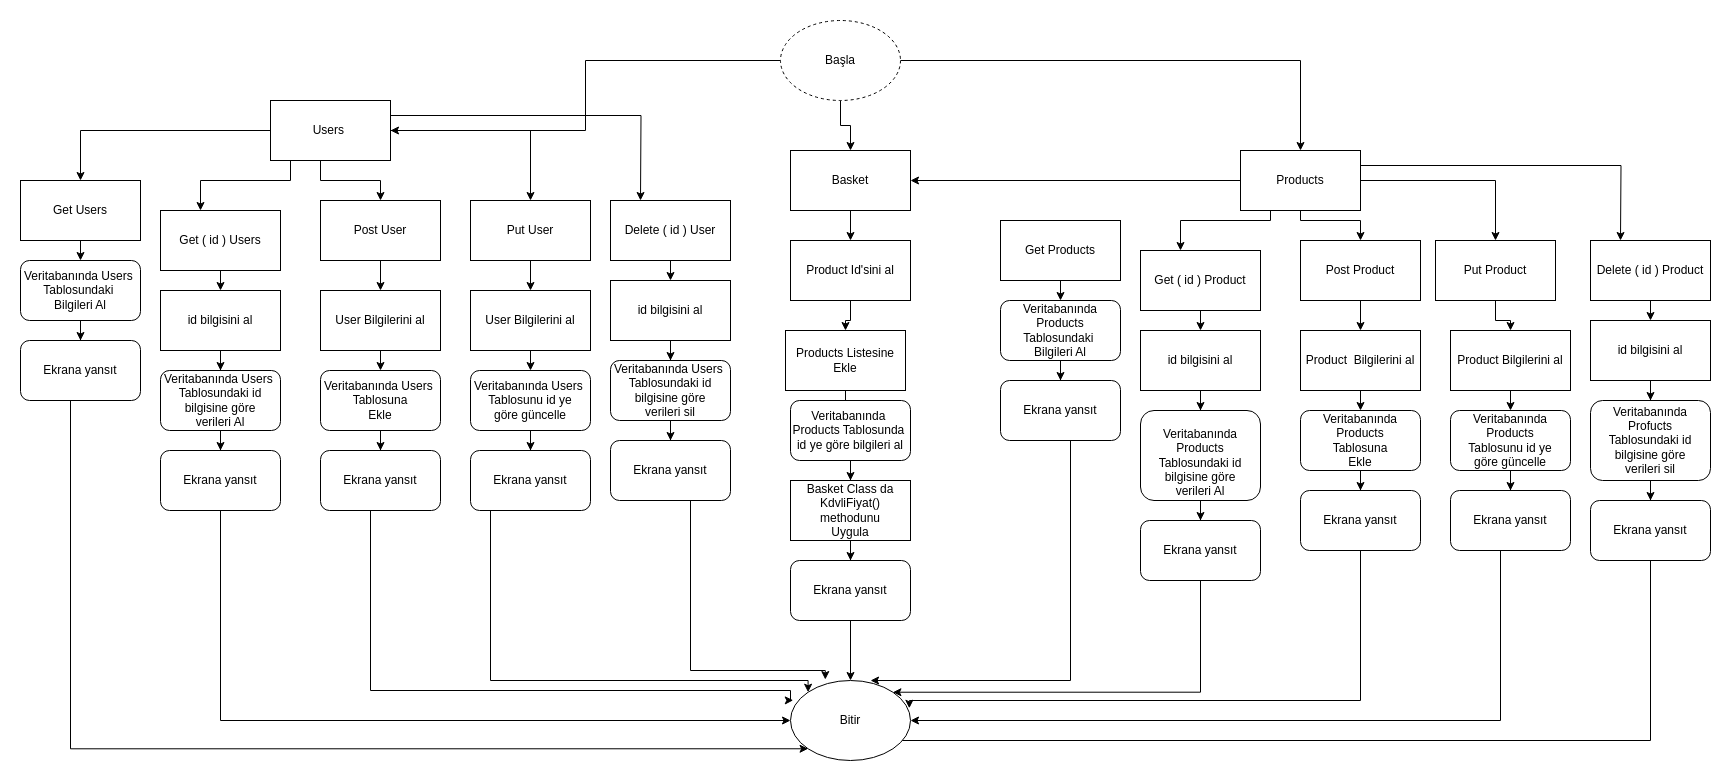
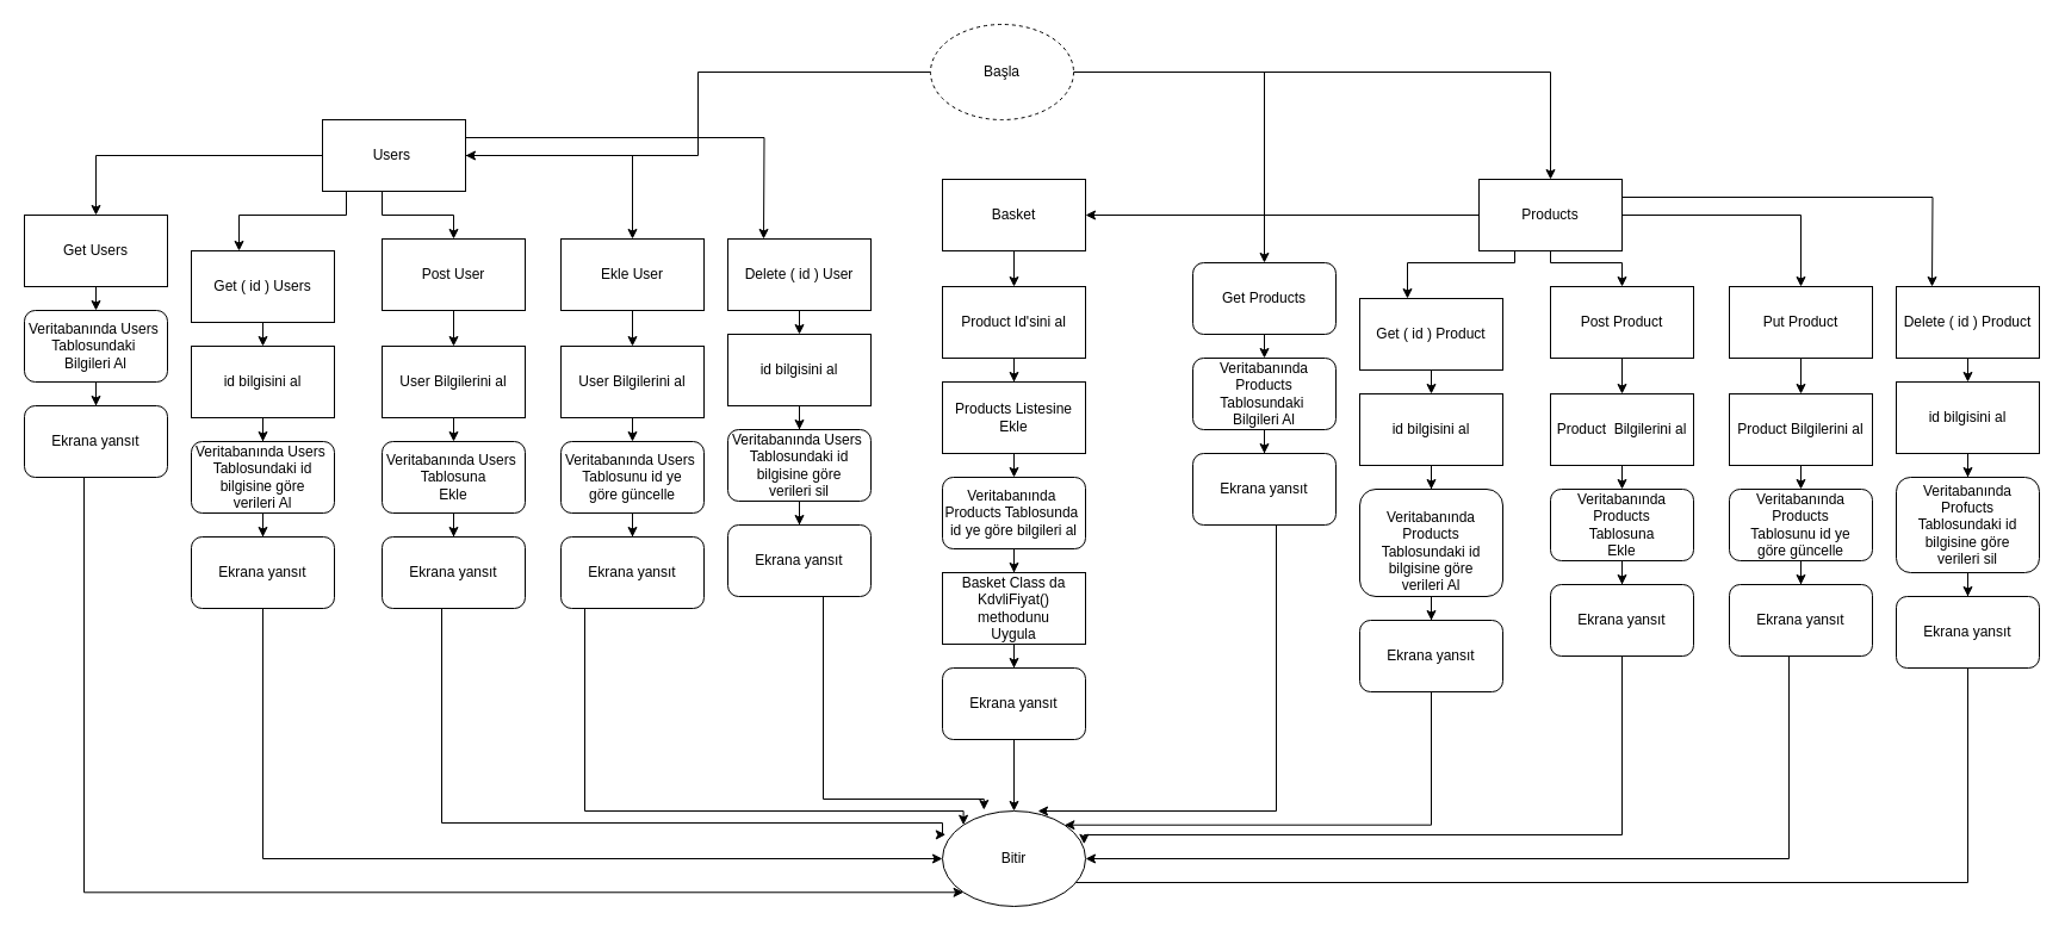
- <mxCell id="4" style="edgeStyle=orthogonalEdgeStyle;rounded=0;orthogonalLoop=1;jettySize=auto;html=1;" edge="1" parent="1" source="5" target="96"><mxGeometry relative="1" as="geometry"><mxPoint x="850" y="180" as="targetPoint" /></mxGeometry></mxCell>
+ <mxCell id="4" style="edgeStyle=orthogonalEdgeStyle;rounded=0;orthogonalLoop=1;jettySize=auto;html=1;" edge="1" parent="1" source="5" target="57"><mxGeometry relative="1" as="geometry"><mxPoint x="850" y="180" as="targetPoint" /></mxGeometry></mxCell>
- <mxCell id="35" value="Put User" style="rounded=0;whiteSpace=wrap;html=1;" vertex="1" parent="1"><mxGeometry x="470" y="200" width="120" height="60" as="geometry" /></mxCell>
+ <mxCell id="35" value="Ekle User" style="rounded=0;whiteSpace=wrap;html=1;" vertex="1" parent="1"><mxGeometry x="470" y="200" width="120" height="60" as="geometry" /></mxCell>
- <mxCell id="57" value="Get Products" style="rounded=0;whiteSpace=wrap;html=1;" vertex="1" parent="1"><mxGeometry x="1000" y="220" width="120" height="60" as="geometry" /></mxCell>
+ <mxCell id="57" value="Get Products" style="whiteSpace=wrap;html=1;rounded=1;" vertex="1" parent="1"><mxGeometry x="1000" y="220" width="120" height="60" as="geometry" /></mxCell>
- <mxCell id="79" value="Put Product" style="rounded=0;whiteSpace=wrap;html=1;" vertex="1" parent="1"><mxGeometry x="1435" y="240" width="120" height="60" as="geometry" /></mxCell>
+ <mxCell id="79" value="Put Product" style="rounded=0;whiteSpace=wrap;html=1;" vertex="1" parent="1"><mxGeometry x="1450" y="240" width="120" height="60" as="geometry" /></mxCell>
- <mxCell id="100" value="Products Listesine Ekle" style="rounded=0;whiteSpace=wrap;html=1;" vertex="1" parent="1"><mxGeometry x="785" y="330" width="120" height="60" as="geometry" /></mxCell>
+ <mxCell id="100" value="Products Listesine Ekle" style="rounded=0;whiteSpace=wrap;html=1;" vertex="1" parent="1"><mxGeometry x="790" y="320" width="120" height="60" as="geometry" /></mxCell>
